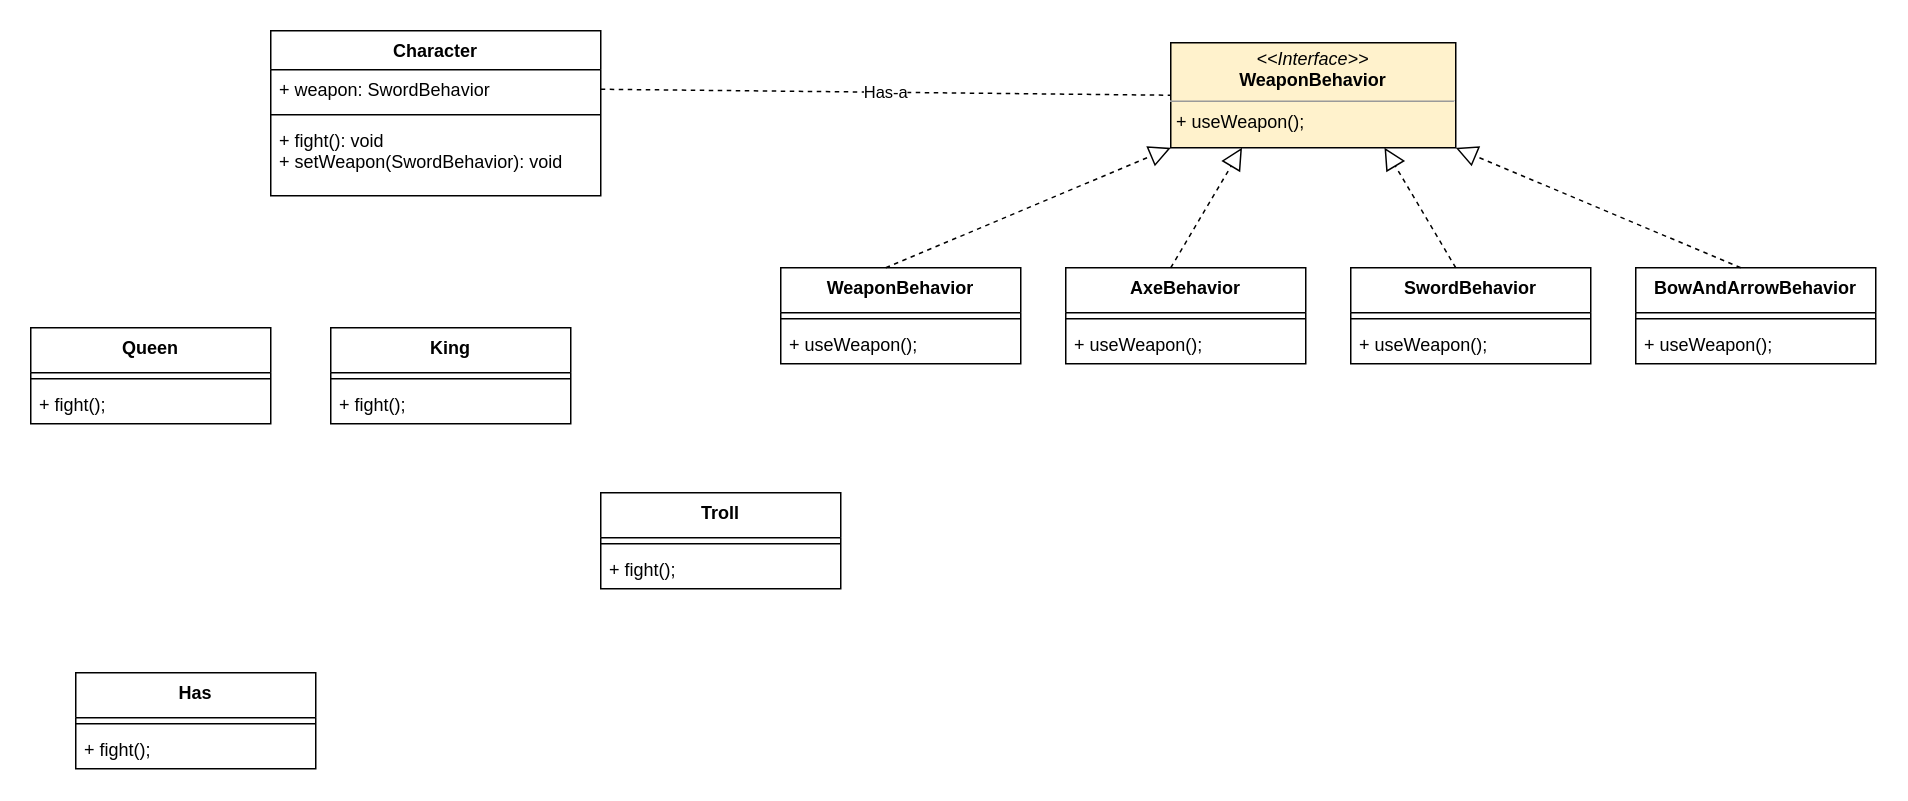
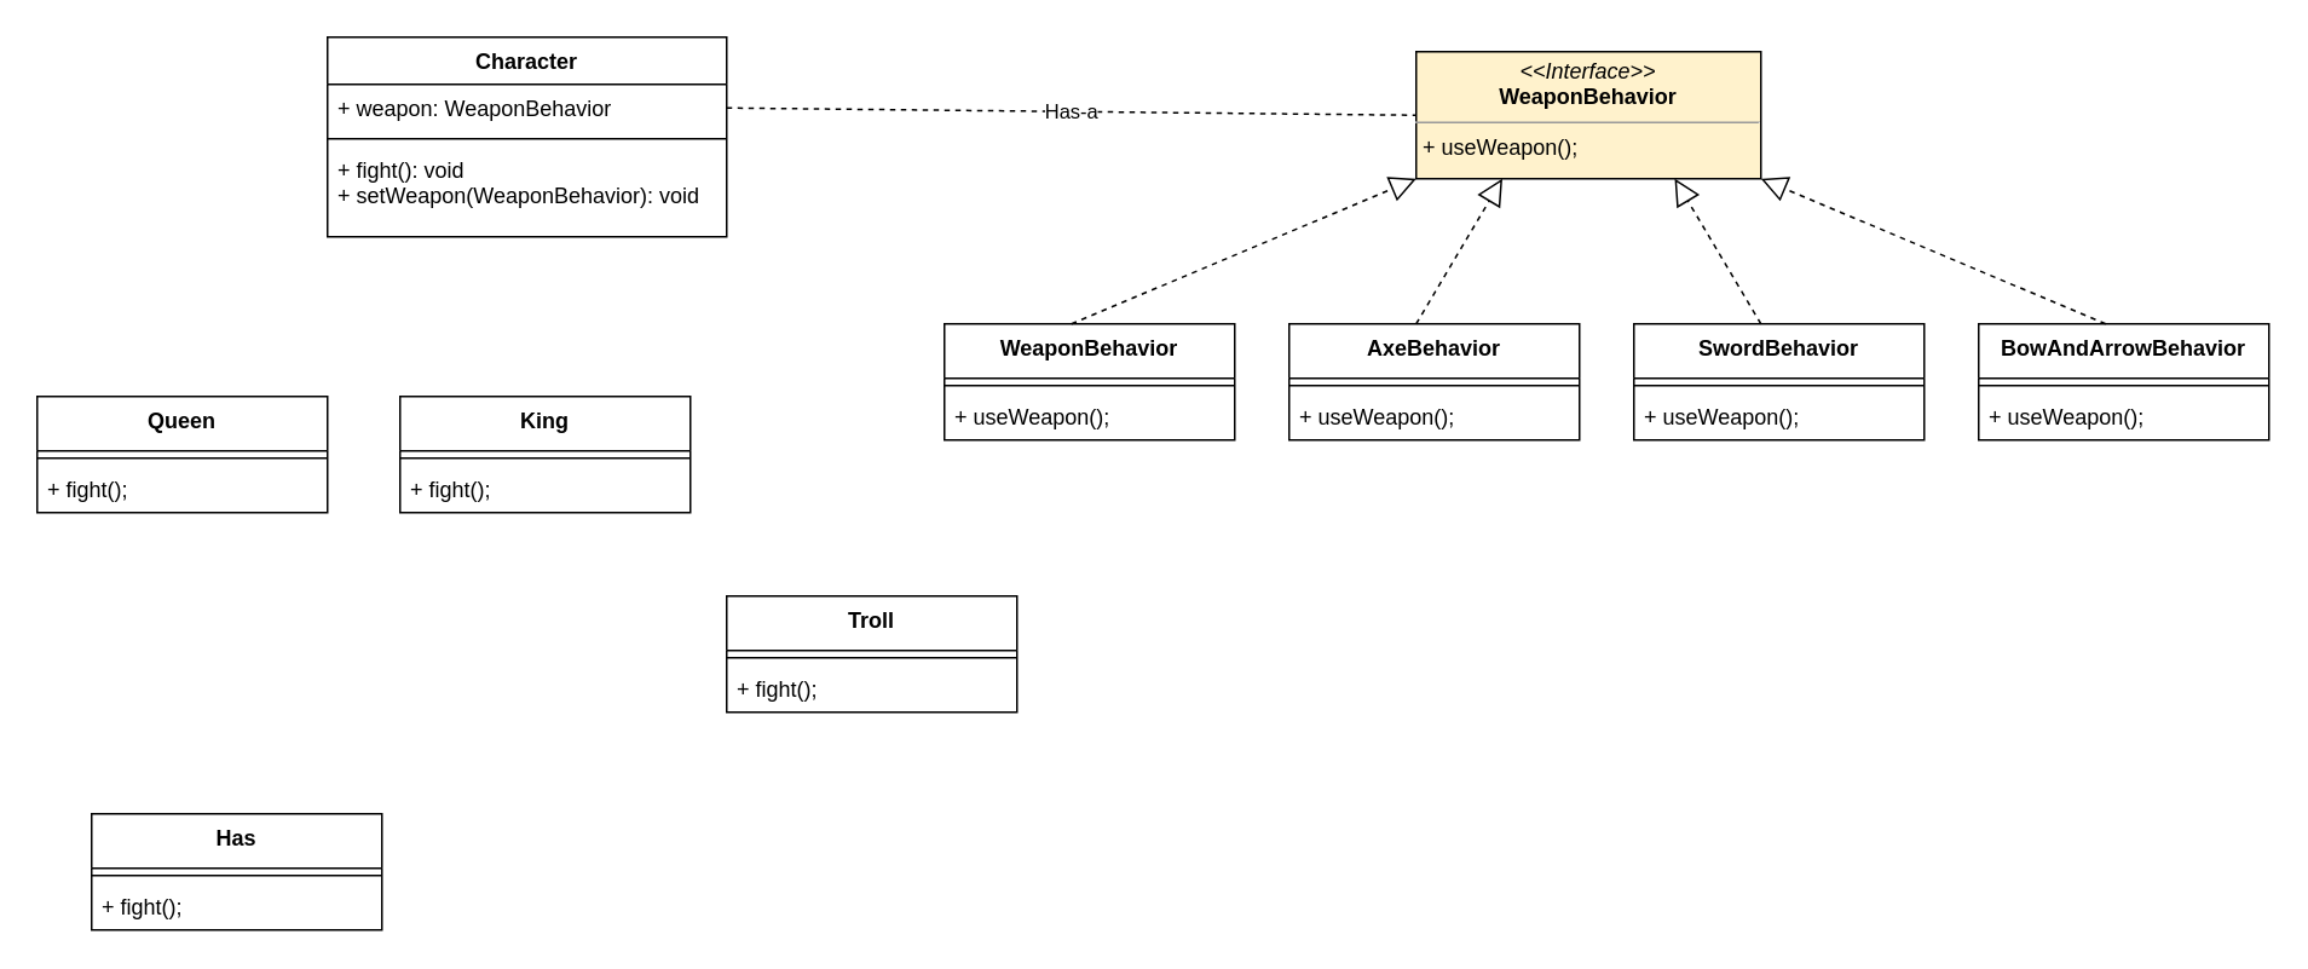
- <mxCell id="3" value="+ weapon: SwordBehavior" style="text;strokeColor=none;fillColor=none;align=left;verticalAlign=top;spacingLeft=4;spacingRight=4;overflow=hidden;rotatable=0;points=[[0,0.5],[1,0.5]];portConstraint=eastwest;" vertex="1" parent="2"><mxGeometry y="26" width="220" height="26" as="geometry" /></mxCell>
+ <mxCell id="3" value="+ weapon: WeaponBehavior" style="text;strokeColor=none;fillColor=none;align=left;verticalAlign=top;spacingLeft=4;spacingRight=4;overflow=hidden;rotatable=0;points=[[0,0.5],[1,0.5]];portConstraint=eastwest;" vertex="1" parent="2"><mxGeometry y="26" width="220" height="26" as="geometry" /></mxCell>
- <mxCell id="5" value="+ fight(): void&#10;+ setWeapon(SwordBehavior): void" style="text;strokeColor=none;fillColor=none;align=left;verticalAlign=top;spacingLeft=4;spacingRight=4;overflow=hidden;rotatable=0;points=[[0,0.5],[1,0.5]];portConstraint=eastwest;" vertex="1" parent="2"><mxGeometry y="60" width="220" height="50" as="geometry" /></mxCell>
+ <mxCell id="5" value="+ fight(): void&#10;+ setWeapon(WeaponBehavior): void" style="text;strokeColor=none;fillColor=none;align=left;verticalAlign=top;spacingLeft=4;spacingRight=4;overflow=hidden;rotatable=0;points=[[0,0.5],[1,0.5]];portConstraint=eastwest;" vertex="1" parent="2"><mxGeometry y="60" width="220" height="50" as="geometry" /></mxCell>
